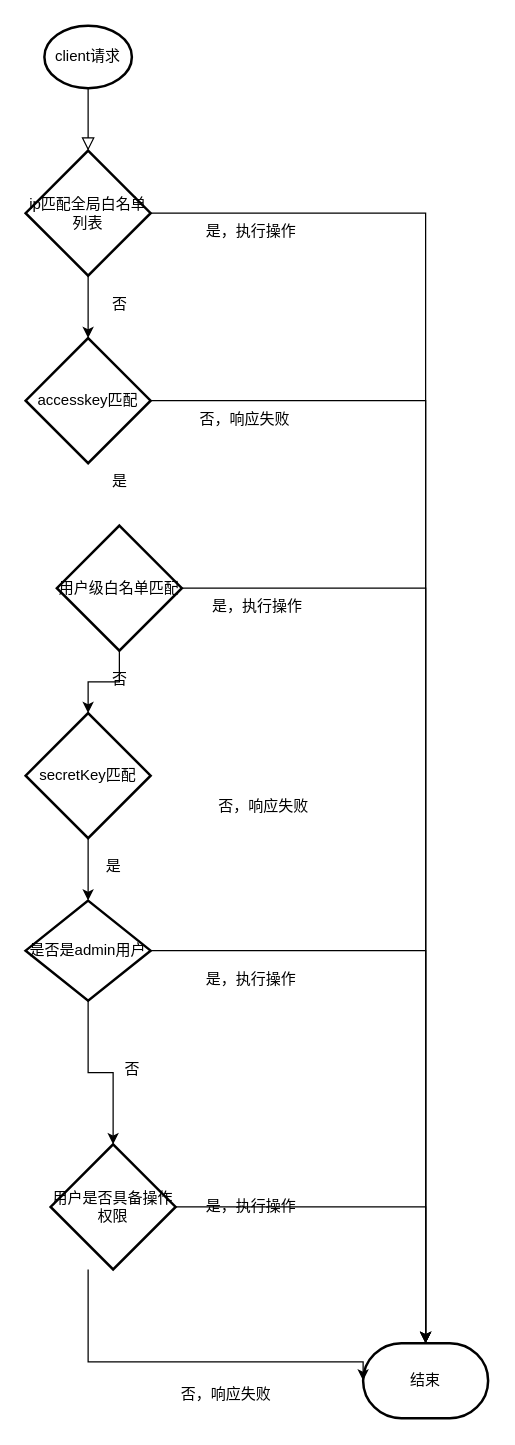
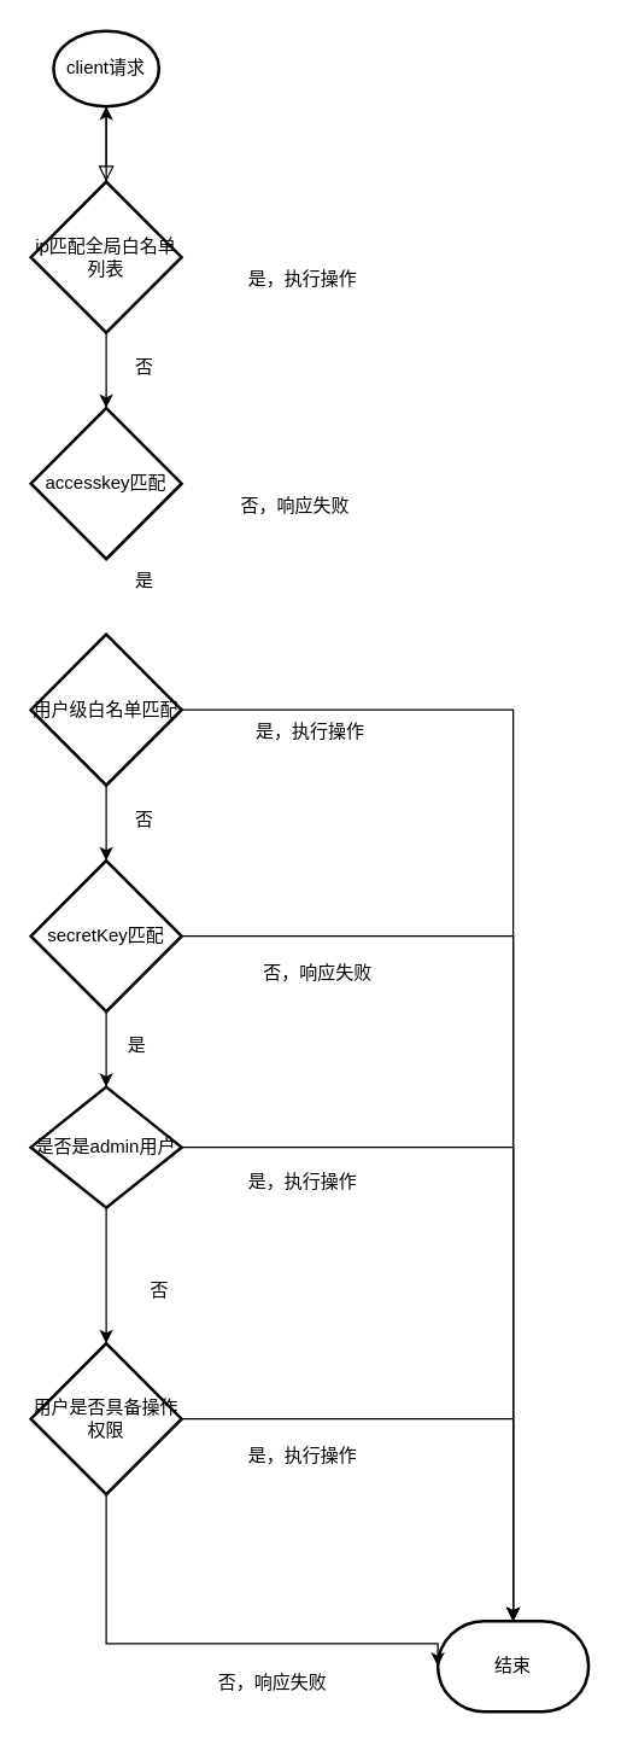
- <mxCell id="5" style="edgeStyle=orthogonalEdgeStyle;rounded=0;orthogonalLoop=1;jettySize=auto;html=1;" edge="1" parent="1" source="6" target="19"><mxGeometry relative="1" as="geometry" /></mxCell>
+ <mxCell id="5" style="edgeStyle=orthogonalEdgeStyle;rounded=0;orthogonalLoop=1;jettySize=auto;html=1;" edge="1" parent="1" source="6" target="3"><mxGeometry relative="1" as="geometry" /></mxCell>
- <mxCell id="7" style="edgeStyle=orthogonalEdgeStyle;rounded=0;orthogonalLoop=1;jettySize=auto;html=1;" edge="1" parent="1" source="8" target="19"><mxGeometry relative="1" as="geometry" /></mxCell>
- <mxCell id="11" value="用户级白名单匹配" style="strokeWidth=2;html=1;shape=mxgraph.flowchart.decision;whiteSpace=wrap;" vertex="1" parent="1"><mxGeometry x="45" y="420" width="100" height="100" as="geometry" /></mxCell>
+ <mxCell id="11" value="用户级白名单匹配" style="strokeWidth=2;html=1;shape=mxgraph.flowchart.decision;whiteSpace=wrap;" vertex="1" parent="1"><mxGeometry x="20" y="420" width="100" height="100" as="geometry" /></mxCell>
+ <mxCell id="13" style="edgeStyle=orthogonalEdgeStyle;rounded=0;orthogonalLoop=1;jettySize=auto;html=1;" edge="1" parent="1" source="14" target="19"><mxGeometry relative="1" as="geometry" /></mxCell>
- <mxCell id="18" value="用户是否具备操作权限" style="strokeWidth=2;html=1;shape=mxgraph.flowchart.decision;whiteSpace=wrap;" vertex="1" parent="1"><mxGeometry x="40" y="915" width="100" height="100" as="geometry" /></mxCell>
+ <mxCell id="18" value="用户是否具备操作权限" style="strokeWidth=2;html=1;shape=mxgraph.flowchart.decision;whiteSpace=wrap;" vertex="1" parent="1"><mxGeometry x="20" y="890" width="100" height="100" as="geometry" /></mxCell>
